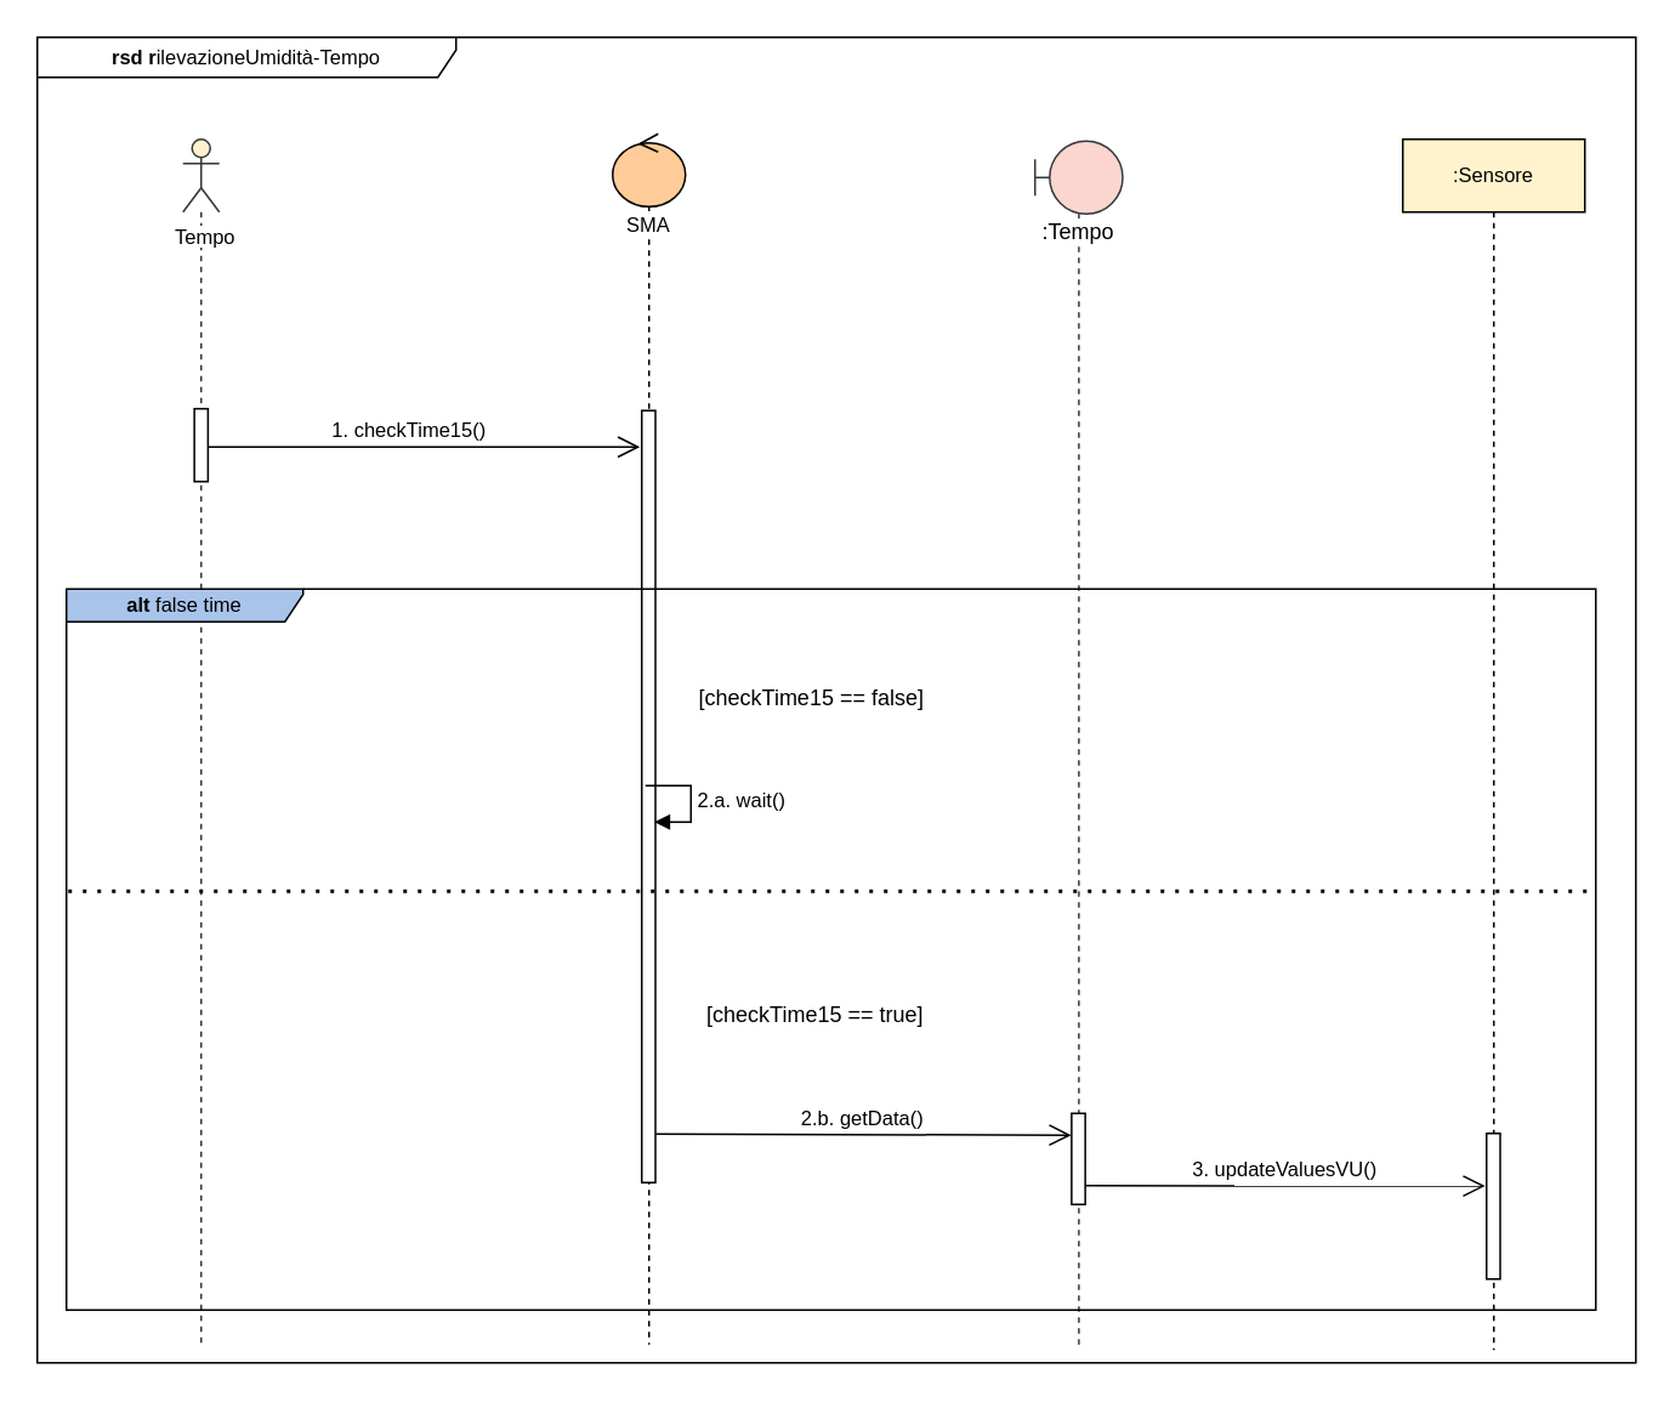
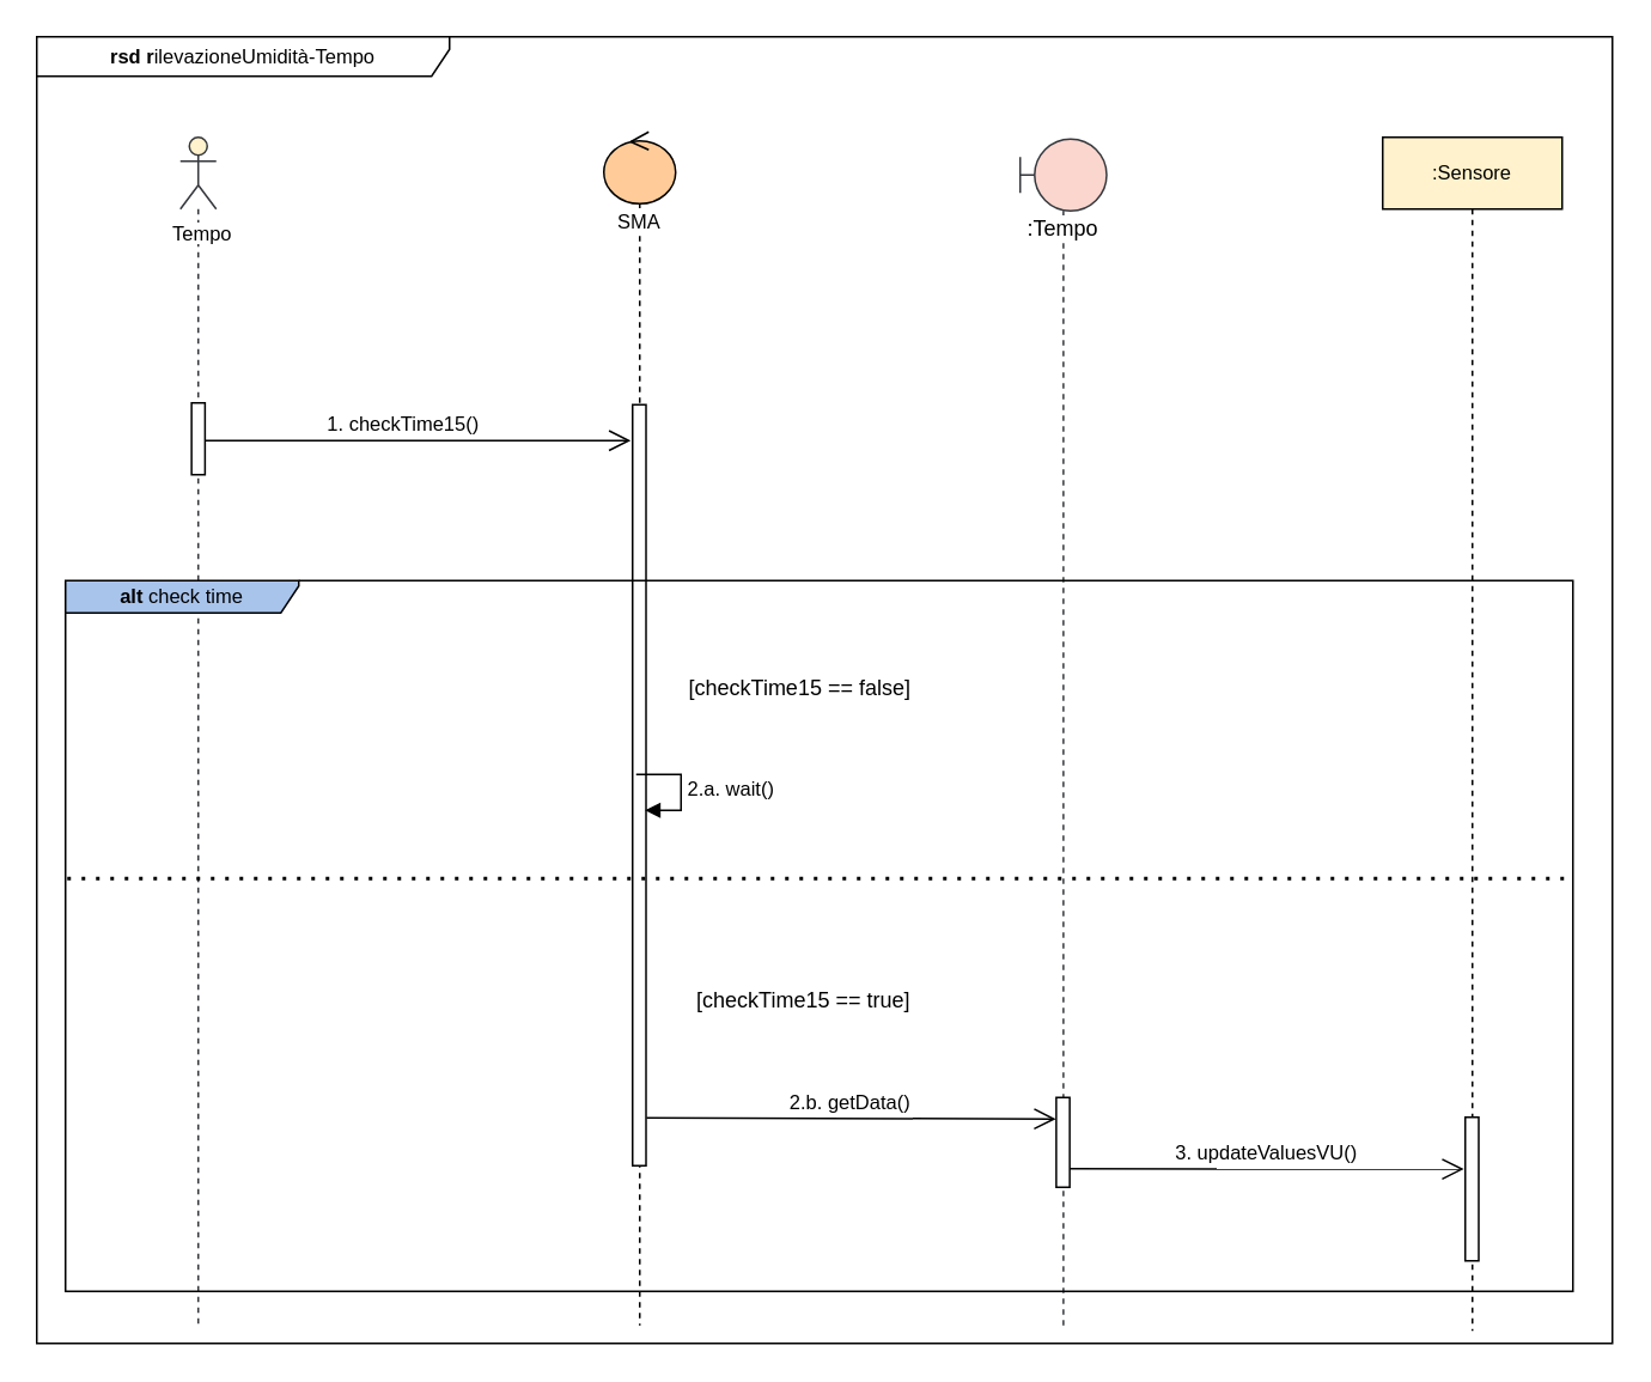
- <mxCell id="19" value="&lt;font style=&quot;font-size: 11px&quot;&gt;&lt;b&gt;alt &lt;/b&gt;false time&lt;/font&gt;" style="shape=umlFrame;whiteSpace=wrap;html=1;width=130;height=18;fillColor=#A9C4EB;" parent="1" vertex="1"><mxGeometry x="36" y="323" width="840" height="396" as="geometry" /></mxCell>
+ <mxCell id="19" value="&lt;font style=&quot;font-size: 11px&quot;&gt;&lt;b&gt;alt &lt;/b&gt;check time&lt;/font&gt;" style="shape=umlFrame;whiteSpace=wrap;html=1;width=130;height=18;fillColor=#A9C4EB;" parent="1" vertex="1"><mxGeometry x="36" y="323" width="840" height="396" as="geometry" /></mxCell>
